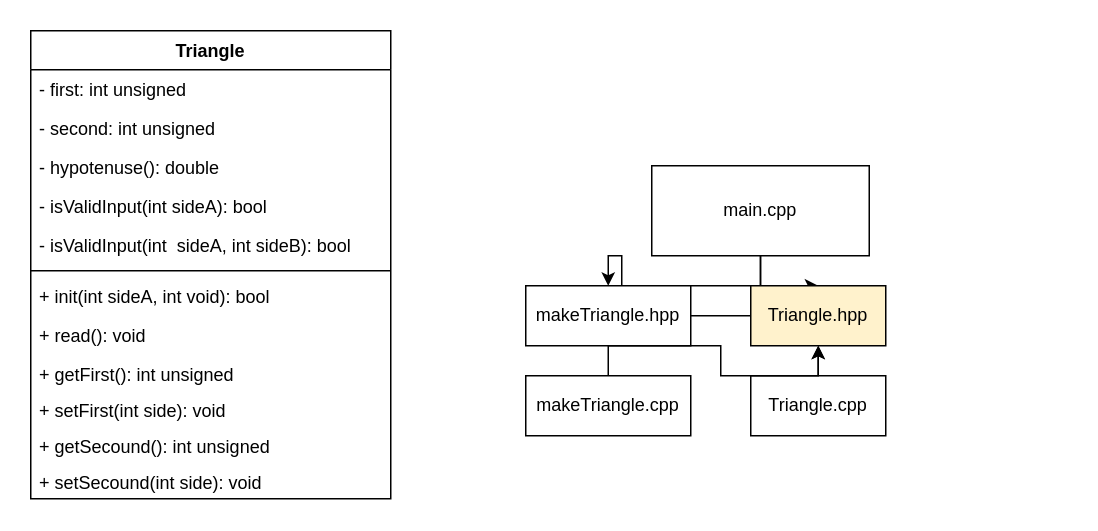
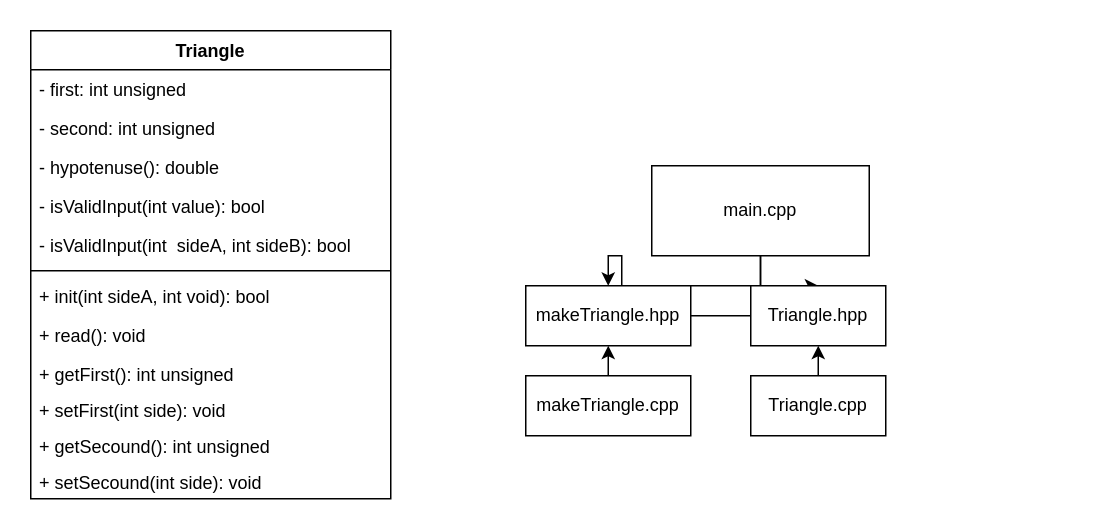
- <mxCell id="6" value="- isValidInput(int sideA): bool" style="text;strokeColor=none;fillColor=none;align=left;verticalAlign=top;spacingLeft=4;spacingRight=4;overflow=hidden;rotatable=0;points=[[0,0.5],[1,0.5]];portConstraint=eastwest;" vertex="1" parent="2"><mxGeometry y="104" width="240" height="26" as="geometry" /></mxCell>
+ <mxCell id="6" value="- isValidInput(int value): bool" style="text;strokeColor=none;fillColor=none;align=left;verticalAlign=top;spacingLeft=4;spacingRight=4;overflow=hidden;rotatable=0;points=[[0,0.5],[1,0.5]];portConstraint=eastwest;" vertex="1" parent="2"><mxGeometry y="104" width="240" height="26" as="geometry" /></mxCell>
- <mxCell id="18" value="Triangle.hpp" style="rounded=0;whiteSpace=wrap;html=1;fillColor=#fff2cc;" vertex="1" parent="1"><mxGeometry x="500" y="190" width="90" height="40" as="geometry" /></mxCell>
+ <mxCell id="18" value="Triangle.hpp" style="rounded=0;whiteSpace=wrap;html=1;" vertex="1" parent="1"><mxGeometry x="500" y="190" width="90" height="40" as="geometry" /></mxCell>
- <mxCell id="24" style="edgeStyle=orthogonalEdgeStyle;rounded=0;orthogonalLoop=1;jettySize=auto;html=1;exitX=0.5;exitY=0;exitDx=0;exitDy=0;" edge="1" parent="1" source="25" target="18"><mxGeometry relative="1" as="geometry" /></mxCell>
+ <mxCell id="24" style="edgeStyle=orthogonalEdgeStyle;rounded=0;orthogonalLoop=1;jettySize=auto;html=1;exitX=0.5;exitY=0;exitDx=0;exitDy=0;entryX=0.5;entryY=1;entryDx=0;entryDy=0;" edge="1" parent="1" source="25" target="23"><mxGeometry relative="1" as="geometry" /></mxCell>
